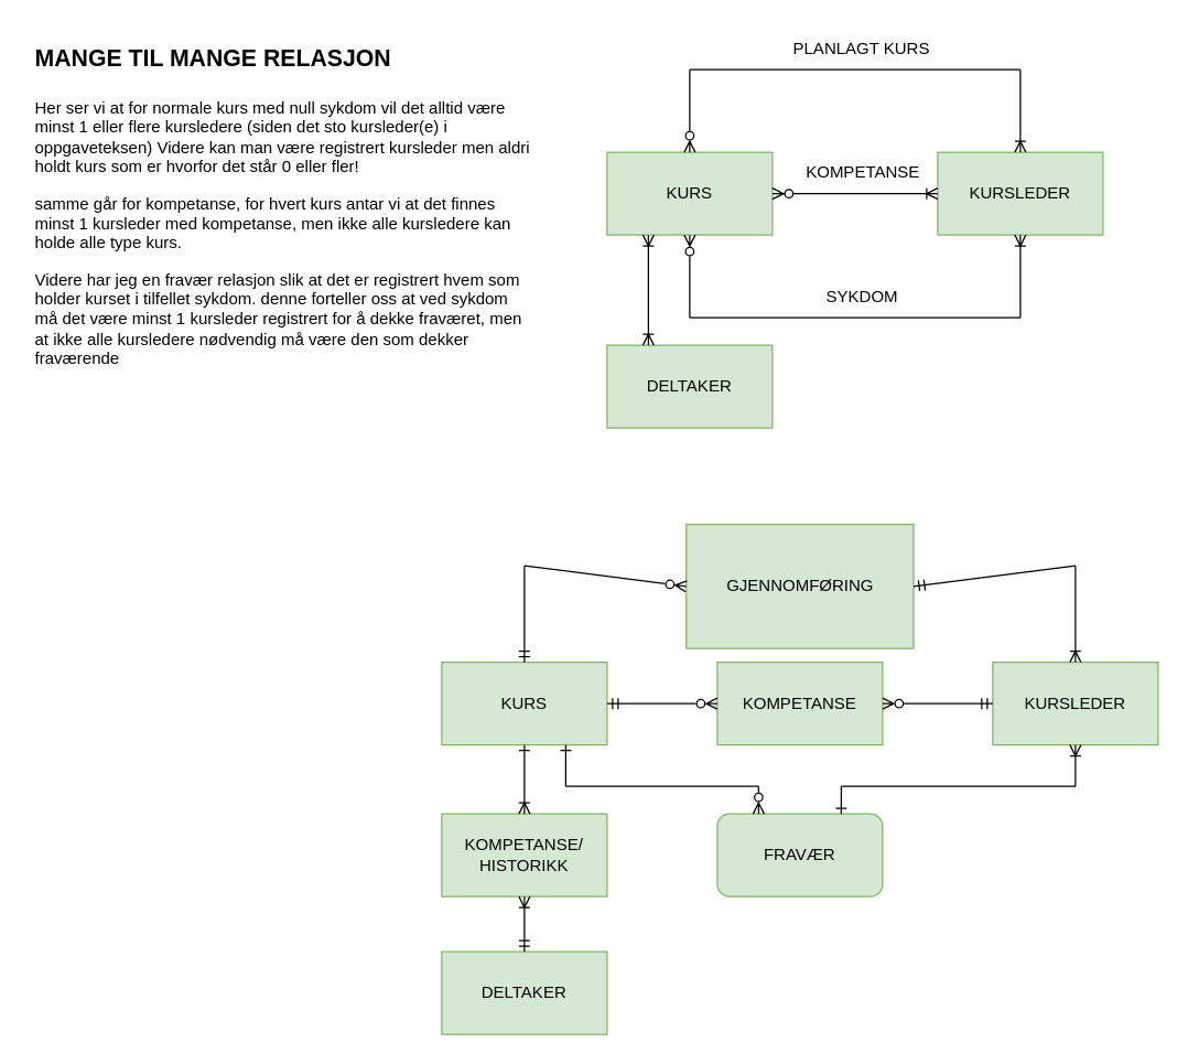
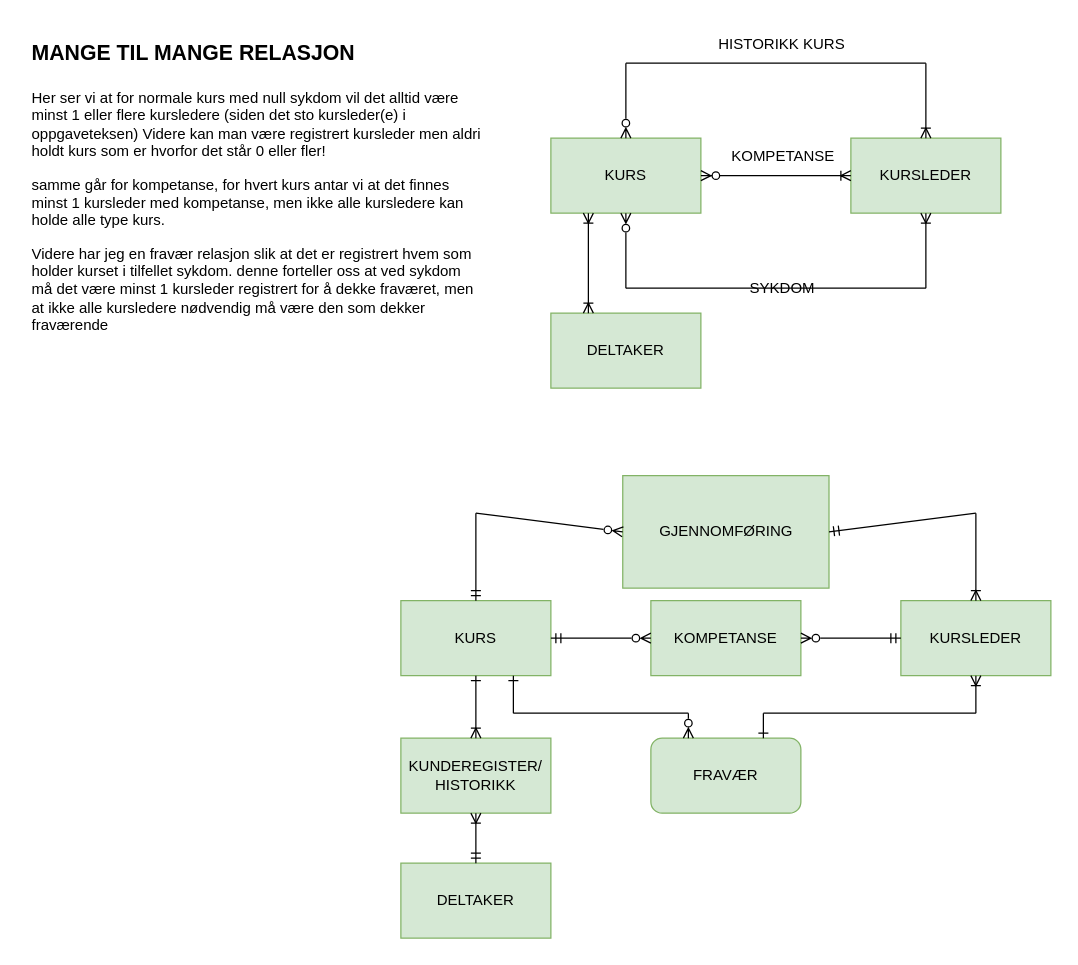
- <mxCell id="10" value="PLANLAGT KURS" style="text;html=1;align=center;verticalAlign=middle;whiteSpace=wrap;rounded=0;" vertex="1" parent="1"><mxGeometry x="570" y="20" width="110" height="30" as="geometry" /></mxCell>
+ <mxCell id="10" value="HISTORIKK KURS" style="text;html=1;align=center;verticalAlign=middle;whiteSpace=wrap;rounded=0;" vertex="1" parent="1"><mxGeometry x="570" y="20" width="110" height="30" as="geometry" /></mxCell>
- <mxCell id="11" value="SYKDOM" style="text;html=1;align=center;verticalAlign=middle;whiteSpace=wrap;rounded=0;" vertex="1" parent="1"><mxGeometry x="568" y="200" width="115" height="30" as="geometry" /></mxCell>
+ <mxCell id="11" value="SYKDOM" style="text;html=1;align=center;verticalAlign=middle;whiteSpace=wrap;rounded=0;" vertex="1" parent="1"><mxGeometry x="568" y="215" width="115" height="30" as="geometry" /></mxCell>
- <mxCell id="21" value="KOMPETANSE/&lt;br&gt;HISTORIKK" style="rounded=0;whiteSpace=wrap;html=1;fillColor=#d5e8d4;strokeColor=#82b366;" vertex="1" parent="1"><mxGeometry x="320" y="590" width="120" height="60" as="geometry" /></mxCell>
+ <mxCell id="21" value="KUNDEREGISTER/&lt;br&gt;HISTORIKK" style="rounded=0;whiteSpace=wrap;html=1;fillColor=#d5e8d4;strokeColor=#82b366;" vertex="1" parent="1"><mxGeometry x="320" y="590" width="120" height="60" as="geometry" /></mxCell>
